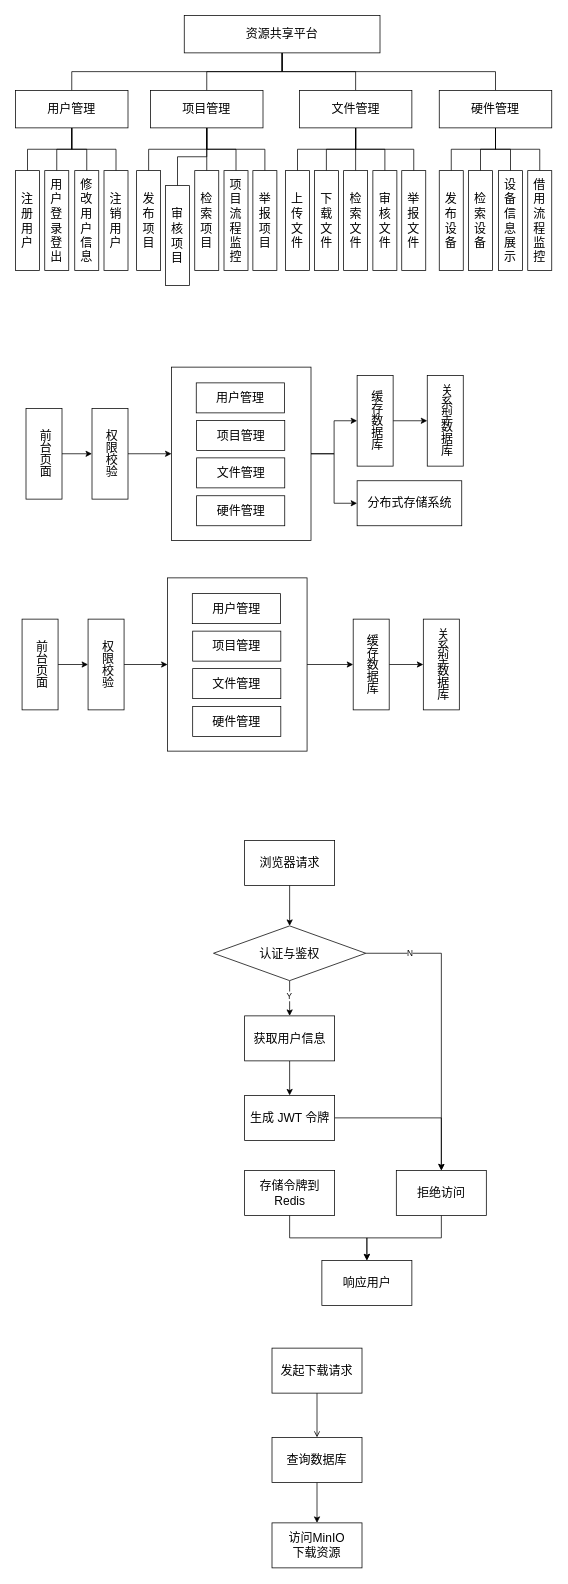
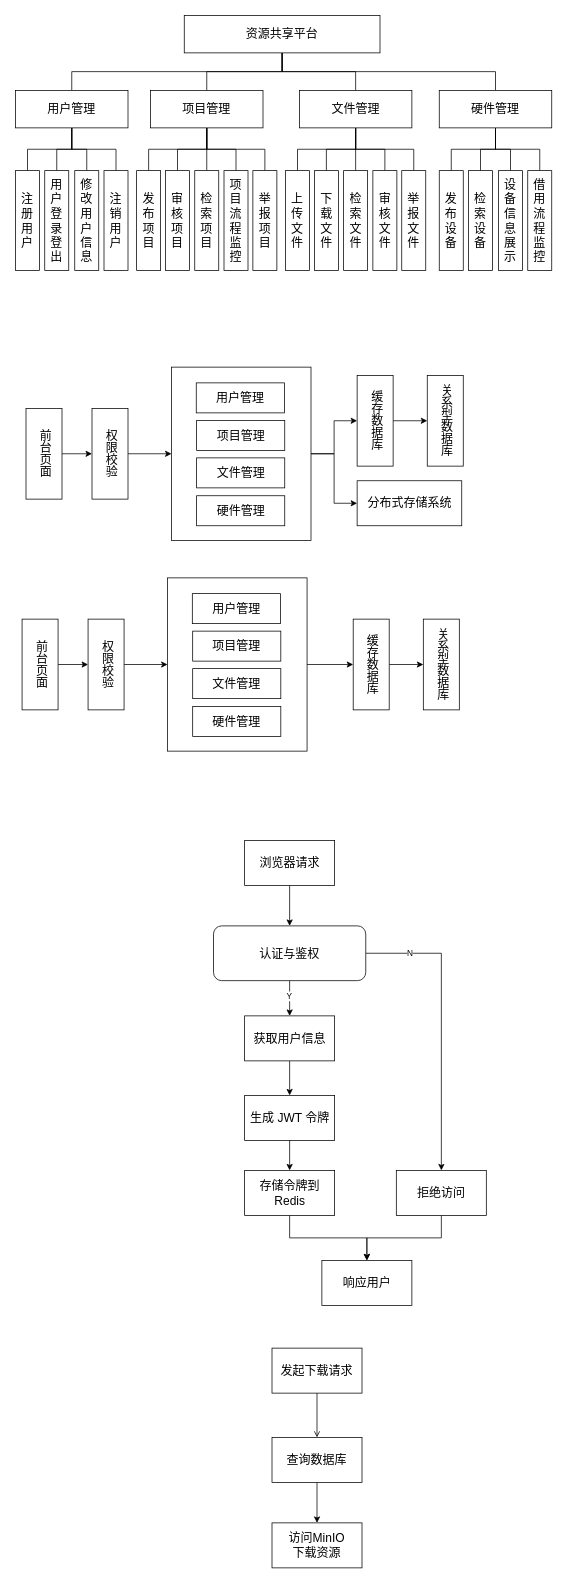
- <mxCell id="34" value="&lt;span style=&quot;font-size: 16px;&quot;&gt;审核项目&lt;/span&gt;" style="rounded=0;whiteSpace=wrap;html=1;" parent="1" vertex="1"><mxGeometry x="220" y="247" width="32" height="133" as="geometry" /></mxCell>
+ <mxCell id="34" value="&lt;span style=&quot;font-size: 16px;&quot;&gt;审核项目&lt;/span&gt;" style="rounded=0;whiteSpace=wrap;html=1;" parent="1" vertex="1"><mxGeometry x="220" y="227" width="32" height="133" as="geometry" /></mxCell>
- <mxCell id="81" value="&lt;font style=&quot;font-size: 16px;&quot;&gt;认证与鉴权&lt;/font&gt;" style="rhombus;whiteSpace=wrap;html=1;" vertex="1" parent="1"><mxGeometry x="284" y="1234" width="203" height="73" as="geometry" /></mxCell>
+ <mxCell id="81" value="&lt;font style=&quot;font-size: 16px;&quot;&gt;认证与鉴权&lt;/font&gt;" style="whiteSpace=wrap;html=1;rounded=1;" vertex="1" parent="1"><mxGeometry x="284" y="1234" width="203" height="73" as="geometry" /></mxCell>
- <mxCell id="84" style="edgeStyle=orthogonalEdgeStyle;rounded=0;orthogonalLoop=1;jettySize=auto;html=1;" edge="1" parent="1" source="85" target="90"><mxGeometry relative="1" as="geometry" /></mxCell>
+ <mxCell id="84" style="edgeStyle=orthogonalEdgeStyle;rounded=0;orthogonalLoop=1;jettySize=auto;html=1;" edge="1" parent="1" source="85" target="87"><mxGeometry relative="1" as="geometry" /></mxCell>
